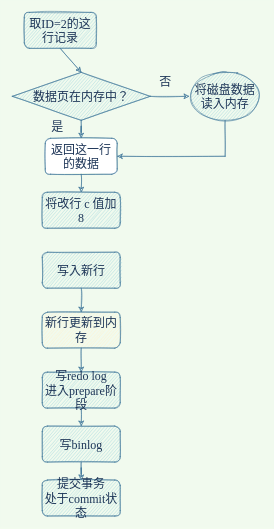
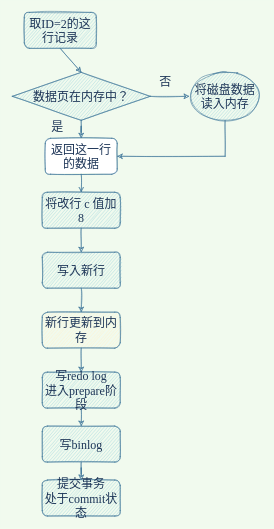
- <mxCell id="6" style="edgeStyle=orthogonalEdgeStyle;rounded=0;orthogonalLoop=1;jettySize=auto;html=1;exitX=0.5;exitY=1;exitDx=0;exitDy=0;entryX=0.5;entryY=0;entryDx=0;entryDy=0;fontFamily=Ma Shan Zheng;fontSource=https%3A%2F%2Ffonts.googleapis.com%2Fcss%3Ffamily%3DMa%2BShan%2BZheng;fontSize=20;labelBackgroundColor=#F1FAEE;strokeColor=#457B9D;fontColor=#1D3557;sketch=1;" edge="1" parent="1" source="7" target="9"><mxGeometry relative="1" as="geometry" /></mxCell>
+ <mxCell id="6" style="edgeStyle=orthogonalEdgeStyle;rounded=0;orthogonalLoop=1;jettySize=auto;html=1;exitX=0.5;exitY=1;exitDx=0;exitDy=0;entryX=0.5;entryY=0;entryDx=0;entryDy=0;fontFamily=Ma Shan Zheng;fontSource=https%3A%2F%2Ffonts.googleapis.com%2Fcss%3Ffamily%3DMa%2BShan%2BZheng;fontSize=20;labelBackgroundColor=#F1FAEE;strokeColor=#457B9D;fontColor=#1D3557;sketch=1;endArrow=open;" edge="1" parent="1" source="7" target="9"><mxGeometry relative="1" as="geometry" /></mxCell>
+ <mxCell id="8" style="edgeStyle=orthogonalEdgeStyle;rounded=0;orthogonalLoop=1;jettySize=auto;html=1;exitX=0.5;exitY=1;exitDx=0;exitDy=0;fontFamily=Ma Shan Zheng;fontSource=https%3A%2F%2Ffonts.googleapis.com%2Fcss%3Ffamily%3DMa%2BShan%2BZheng;fontSize=20;labelBackgroundColor=#F1FAEE;strokeColor=#457B9D;fontColor=#1D3557;sketch=1;" edge="1" parent="1" source="9" target="11"><mxGeometry relative="1" as="geometry" /></mxCell>
